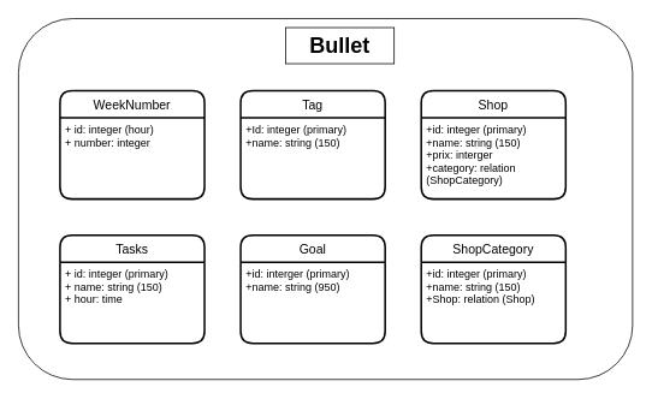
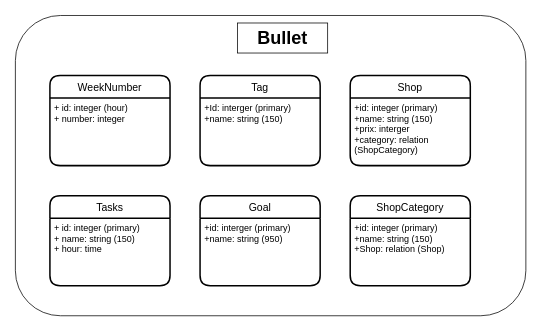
- <mxCell id="8" value="+Id: integer (primary)&#10;+name: string (150)" style="align=left;strokeColor=none;fillColor=none;spacingLeft=4;fontSize=12;verticalAlign=top;resizable=0;rotatable=0;part=1;" vertex="1" parent="7"><mxGeometry y="30" width="160" height="90" as="geometry" /></mxCell>
+ <mxCell id="8" value="+Id: interger (primary)&#10;+name: string (150)" style="align=left;strokeColor=none;fillColor=none;spacingLeft=4;fontSize=12;verticalAlign=top;resizable=0;rotatable=0;part=1;" vertex="1" parent="7"><mxGeometry y="30" width="160" height="90" as="geometry" /></mxCell>
